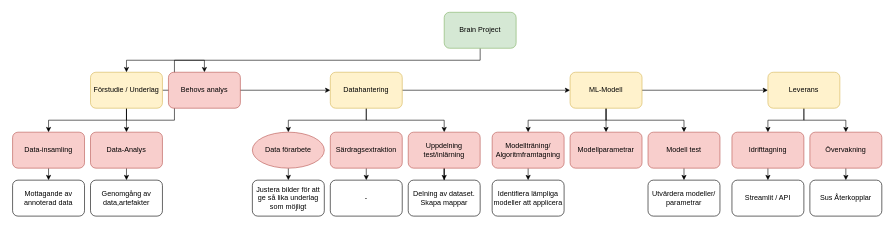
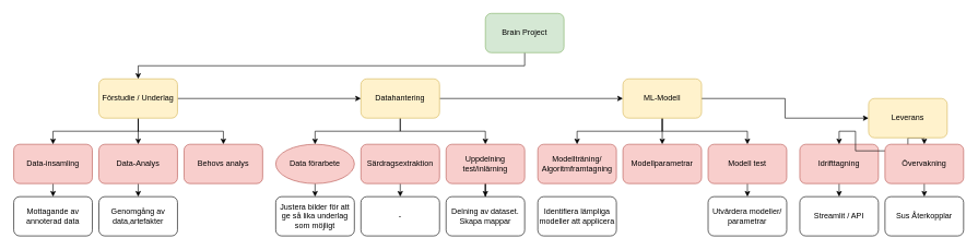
- <mxCell id="11" value="Behovs analys" style="rounded=1;whiteSpace=wrap;html=1;fillColor=#f8cecc;strokeColor=#b85450;" vertex="1" parent="1"><mxGeometry x="280" y="120" width="120" height="60" as="geometry" /></mxCell>
+ <mxCell id="11" value="Behovs analys" style="rounded=1;whiteSpace=wrap;html=1;fillColor=#f8cecc;strokeColor=#b85450;" vertex="1" parent="1"><mxGeometry x="280" y="220" width="120" height="60" as="geometry" /></mxCell>
- <mxCell id="36" value="Leverans" style="rounded=1;whiteSpace=wrap;html=1;fillColor=#fff2cc;strokeColor=#d6b656;" vertex="1" parent="1"><mxGeometry x="1280" y="120" width="120" height="60" as="geometry" /></mxCell>
+ <mxCell id="36" value="Leverans" style="rounded=1;whiteSpace=wrap;html=1;fillColor=#fff2cc;strokeColor=#d6b656;" vertex="1" parent="1"><mxGeometry x="1325" y="150" width="120" height="60" as="geometry" /></mxCell>
- <mxCell id="22" style="edgeStyle=orthogonalEdgeStyle;rounded=0;orthogonalLoop=1;jettySize=auto;html=1;exitX=0.5;exitY=1;exitDx=0;exitDy=0;entryX=0.5;entryY=0;entryDx=0;entryDy=0;" edge="1" parent="1" source="23" target="46"><mxGeometry relative="1" as="geometry" /></mxCell>
